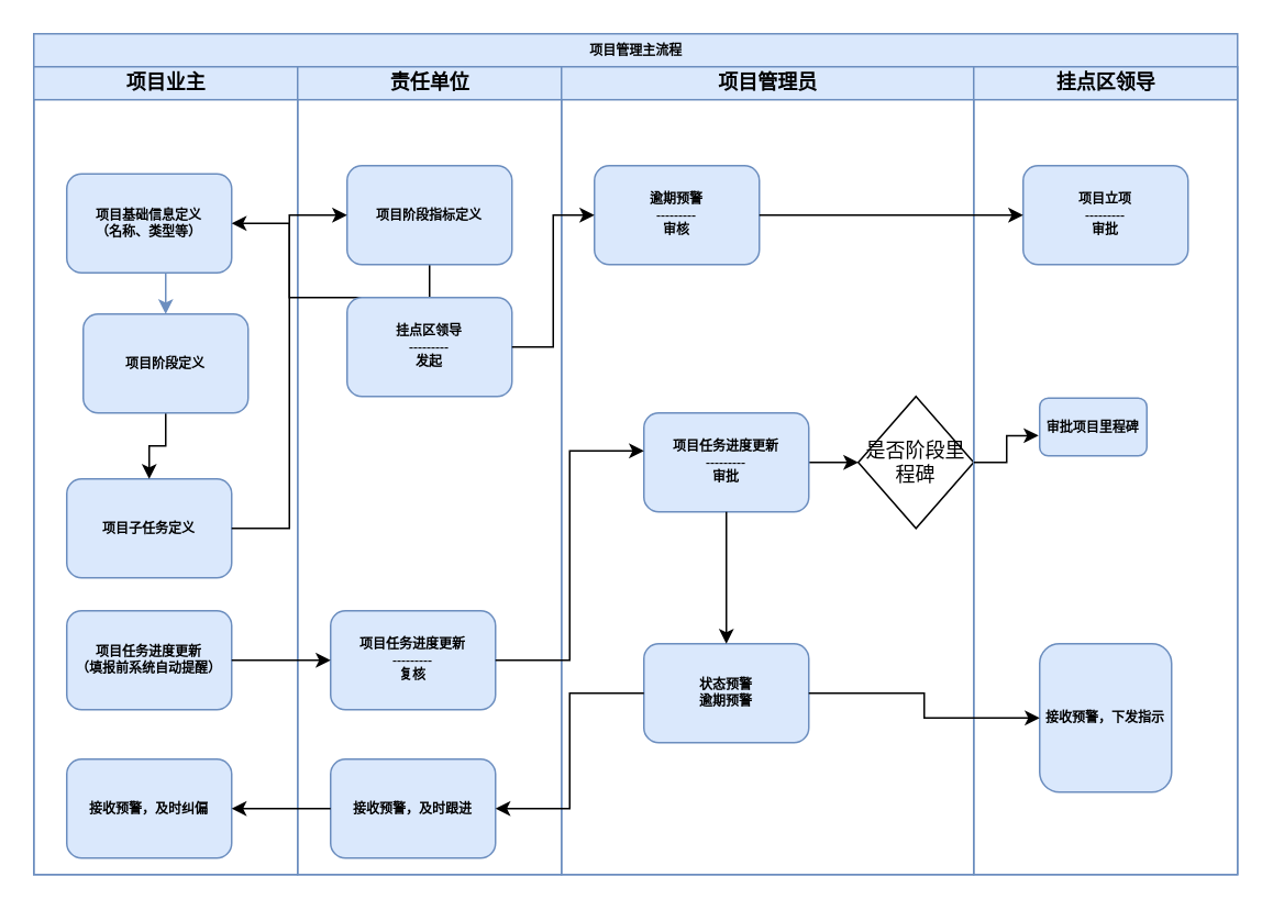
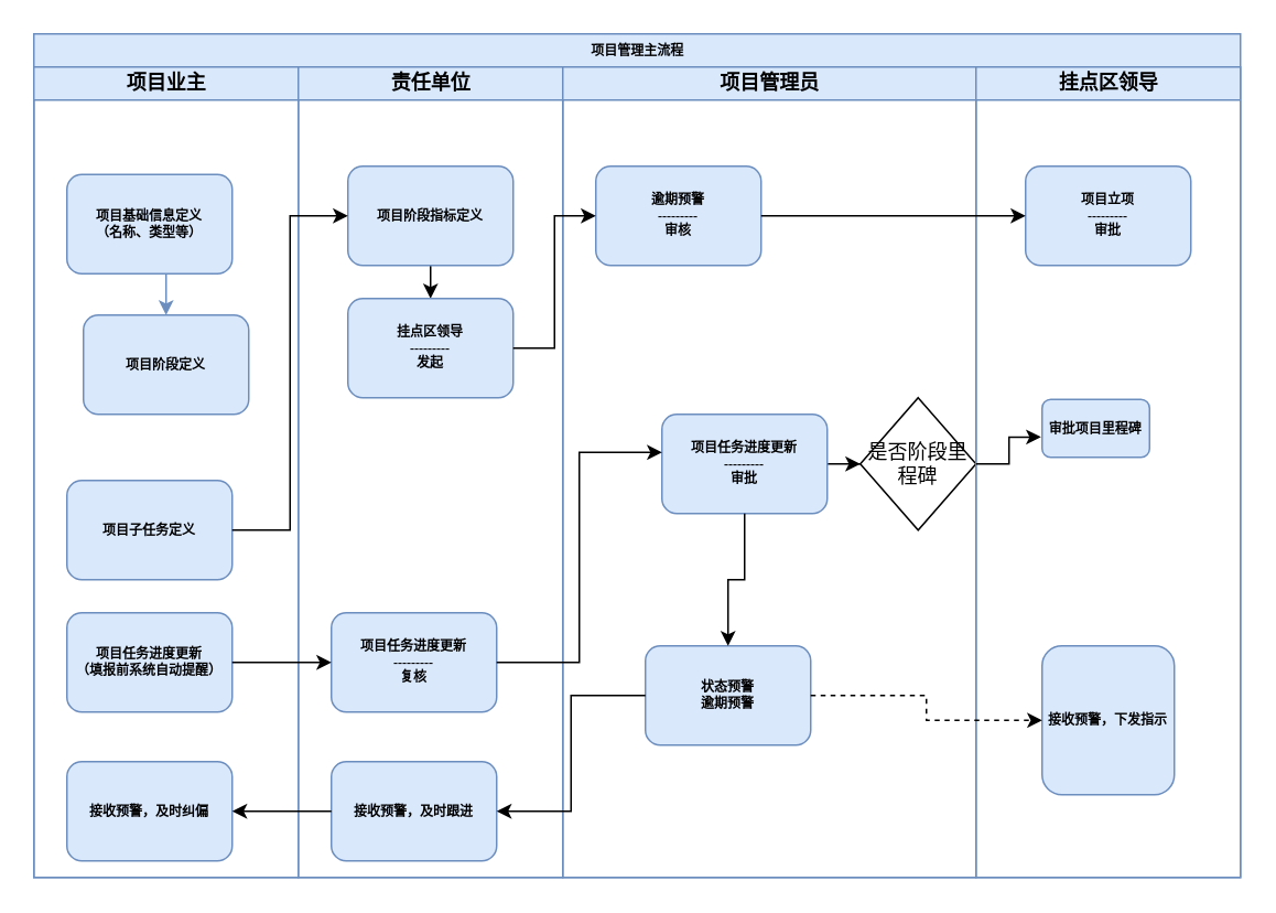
- <mxCell id="13" style="edgeStyle=orthogonalEdgeStyle;rounded=0;orthogonalLoop=1;jettySize=auto;html=1;exitX=0.5;exitY=1;exitDx=0;exitDy=0;" edge="1" parent="12" source="14" target="8"><mxGeometry relative="1" as="geometry" /></mxCell>
+ <mxCell id="13" style="edgeStyle=orthogonalEdgeStyle;rounded=0;orthogonalLoop=1;jettySize=auto;html=1;exitX=0.5;exitY=1;exitDx=0;exitDy=0;entryX=0.5;entryY=0;entryDx=0;entryDy=0;" edge="1" parent="12" source="14" target="15"><mxGeometry relative="1" as="geometry" /></mxCell>
- <mxCell id="9" style="edgeStyle=orthogonalEdgeStyle;rounded=0;orthogonalLoop=1;jettySize=auto;html=1;exitX=0.5;exitY=1;exitDx=0;exitDy=0;entryX=0.5;entryY=0;entryDx=0;entryDy=0;" edge="1" parent="3" source="10" target="7"><mxGeometry relative="1" as="geometry" /></mxCell>
- <mxCell id="21" value="项目任务进度更新&lt;br&gt;---------&lt;br&gt;审批" style="rounded=1;whiteSpace=wrap;html=1;shadow=0;labelBackgroundColor=none;strokeWidth=1;fontFamily=Verdana;fontSize=8;align=center;fontStyle=1;fillColor=#dae8fc;strokeColor=#6c8ebf;" vertex="1" parent="18"><mxGeometry x="50" y="210" width="100" height="60" as="geometry" /></mxCell>
+ <mxCell id="21" value="项目任务进度更新&lt;br&gt;---------&lt;br&gt;审批" style="rounded=1;whiteSpace=wrap;html=1;shadow=0;labelBackgroundColor=none;strokeWidth=1;fontFamily=Verdana;fontSize=8;align=center;fontStyle=1;fillColor=#dae8fc;strokeColor=#6c8ebf;" vertex="1" parent="18"><mxGeometry x="60" y="210" width="100" height="60" as="geometry" /></mxCell>
- <mxCell id="34" style="edgeStyle=orthogonalEdgeStyle;rounded=0;orthogonalLoop=1;jettySize=auto;html=1;entryX=0;entryY=0.5;entryDx=0;entryDy=0;" edge="1" parent="2" source="22" target="28"><mxGeometry relative="1" as="geometry" /></mxCell>
+ <mxCell id="34" style="edgeStyle=orthogonalEdgeStyle;rounded=0;orthogonalLoop=1;jettySize=auto;html=1;entryX=0;entryY=0.5;entryDx=0;entryDy=0;dashed=1;" edge="1" parent="2" source="22" target="28"><mxGeometry relative="1" as="geometry" /></mxCell>
